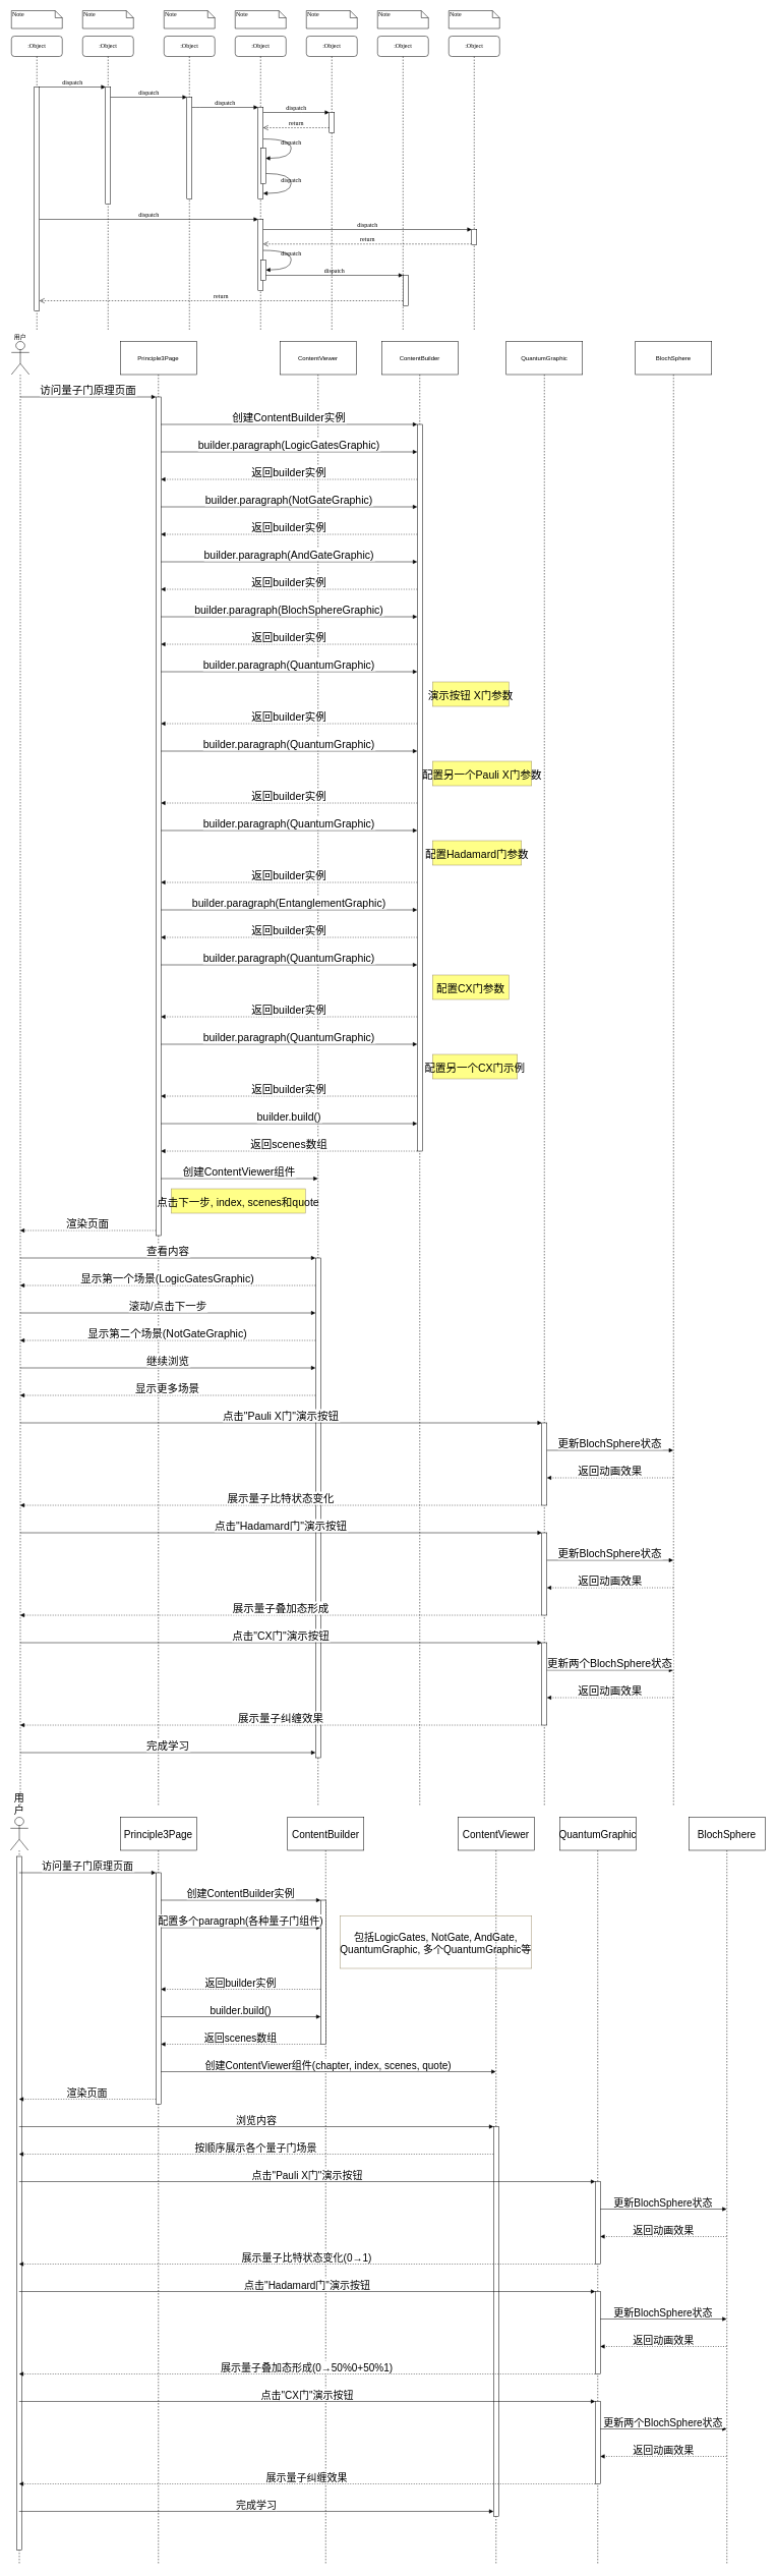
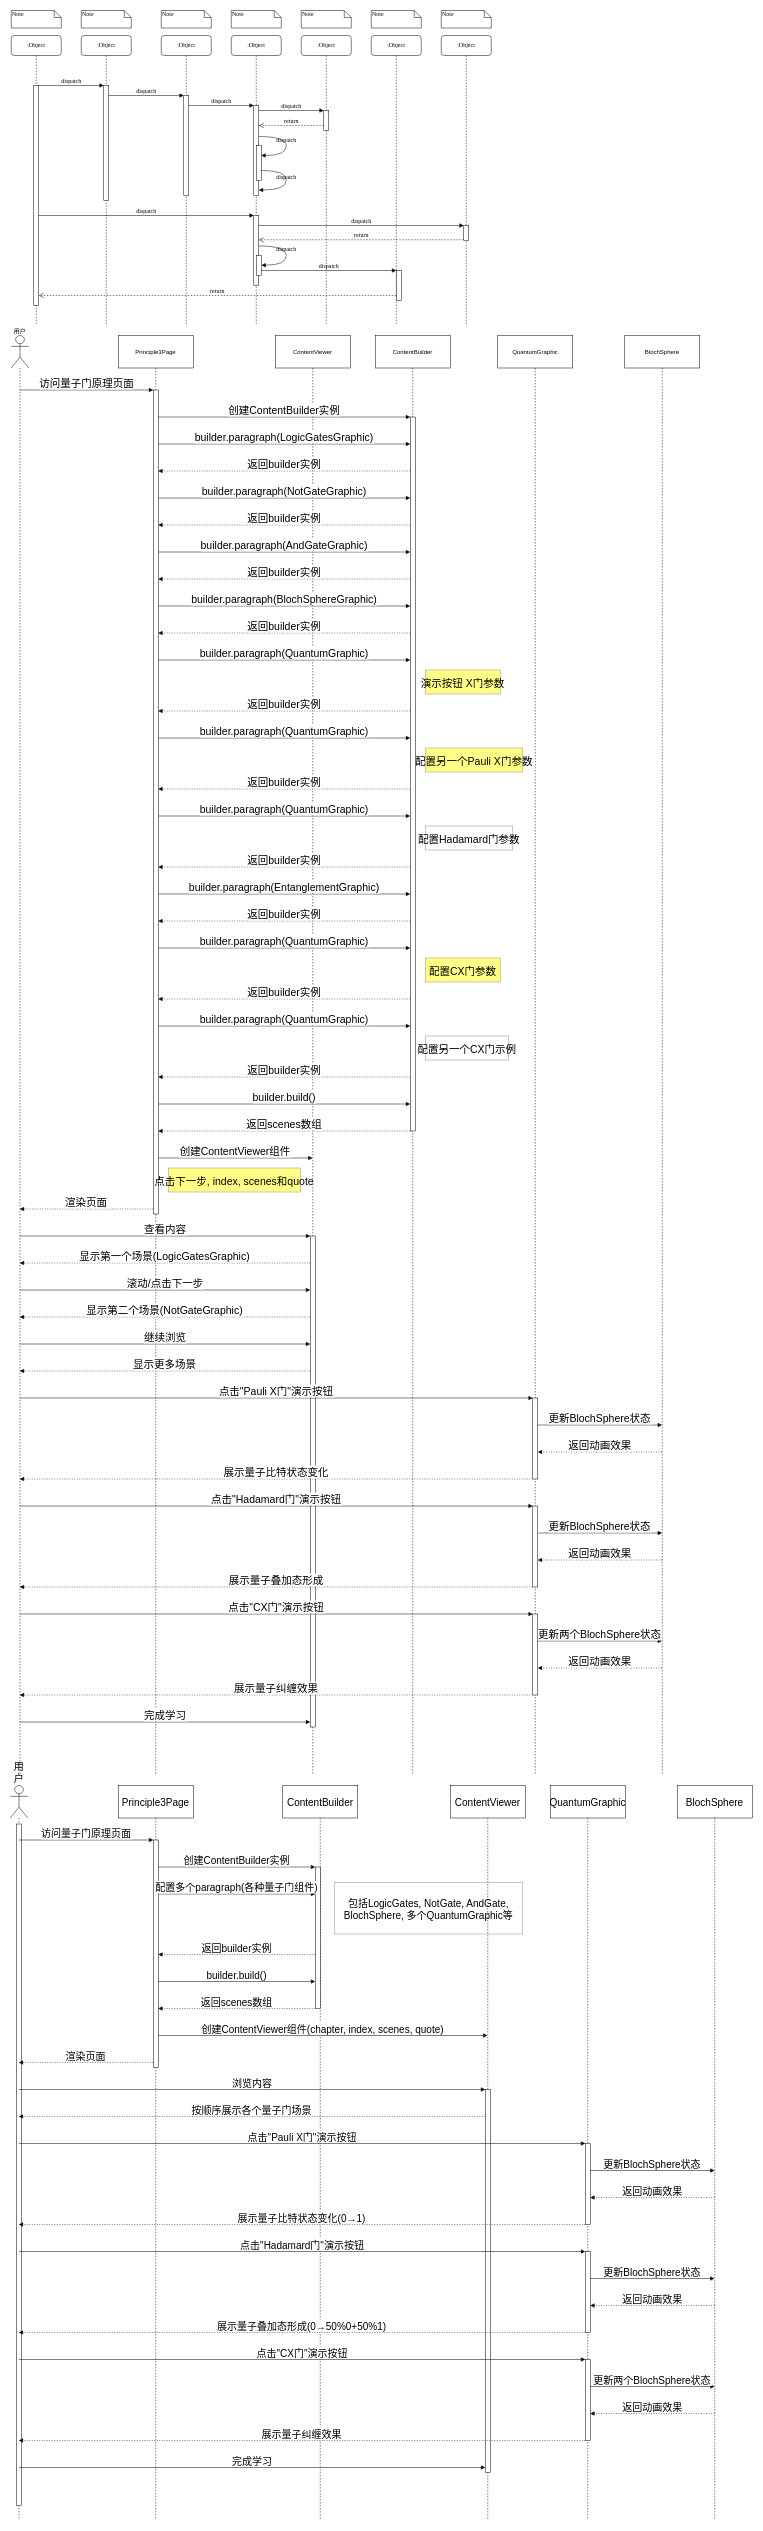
- <mxCell id="98" value="配置Hadamard门参数" style="fillColor=#ffff88;strokeColor=#9E916F;fontSize=21;" vertex="1" parent="1"><mxGeometry x="850" y="1651" width="175" height="48" as="geometry" /></mxCell>
+ <mxCell id="98" value="配置Hadamard门参数" style="fillColor=#ffffff;strokeColor=#9E916F;fontSize=21;" vertex="1" parent="1"><mxGeometry x="850" y="1651" width="175" height="48" as="geometry" /></mxCell>
- <mxCell id="100" value="配置另一个CX门示例" style="fillColor=#ffff88;strokeColor=#9E916F;fontSize=21;" vertex="1" parent="1"><mxGeometry x="850" y="2071" width="167" height="48" as="geometry" /></mxCell>
+ <mxCell id="100" value="配置另一个CX门示例" style="fillColor=#ffffff;strokeColor=#9E916F;fontSize=21;" vertex="1" parent="1"><mxGeometry x="850" y="2071" width="167" height="48" as="geometry" /></mxCell>
- <mxCell id="138" value="包括LogicGates, NotGate, AndGate,&#10;QuantumGraphic, 多个QuantumGraphic等" style="fillColor=none;strokeColor=#9E916F;fontSize=20;" vertex="1" parent="1"><mxGeometry x="668" y="3764" width="377" height="103" as="geometry" /></mxCell>
+ <mxCell id="138" value="包括LogicGates, NotGate, AndGate,&#10;BlochSphere, 多个QuantumGraphic等" style="fillColor=none;strokeColor=#9E916F;fontSize=20;" vertex="1" parent="1"><mxGeometry x="668" y="3764" width="377" height="103" as="geometry" /></mxCell>
